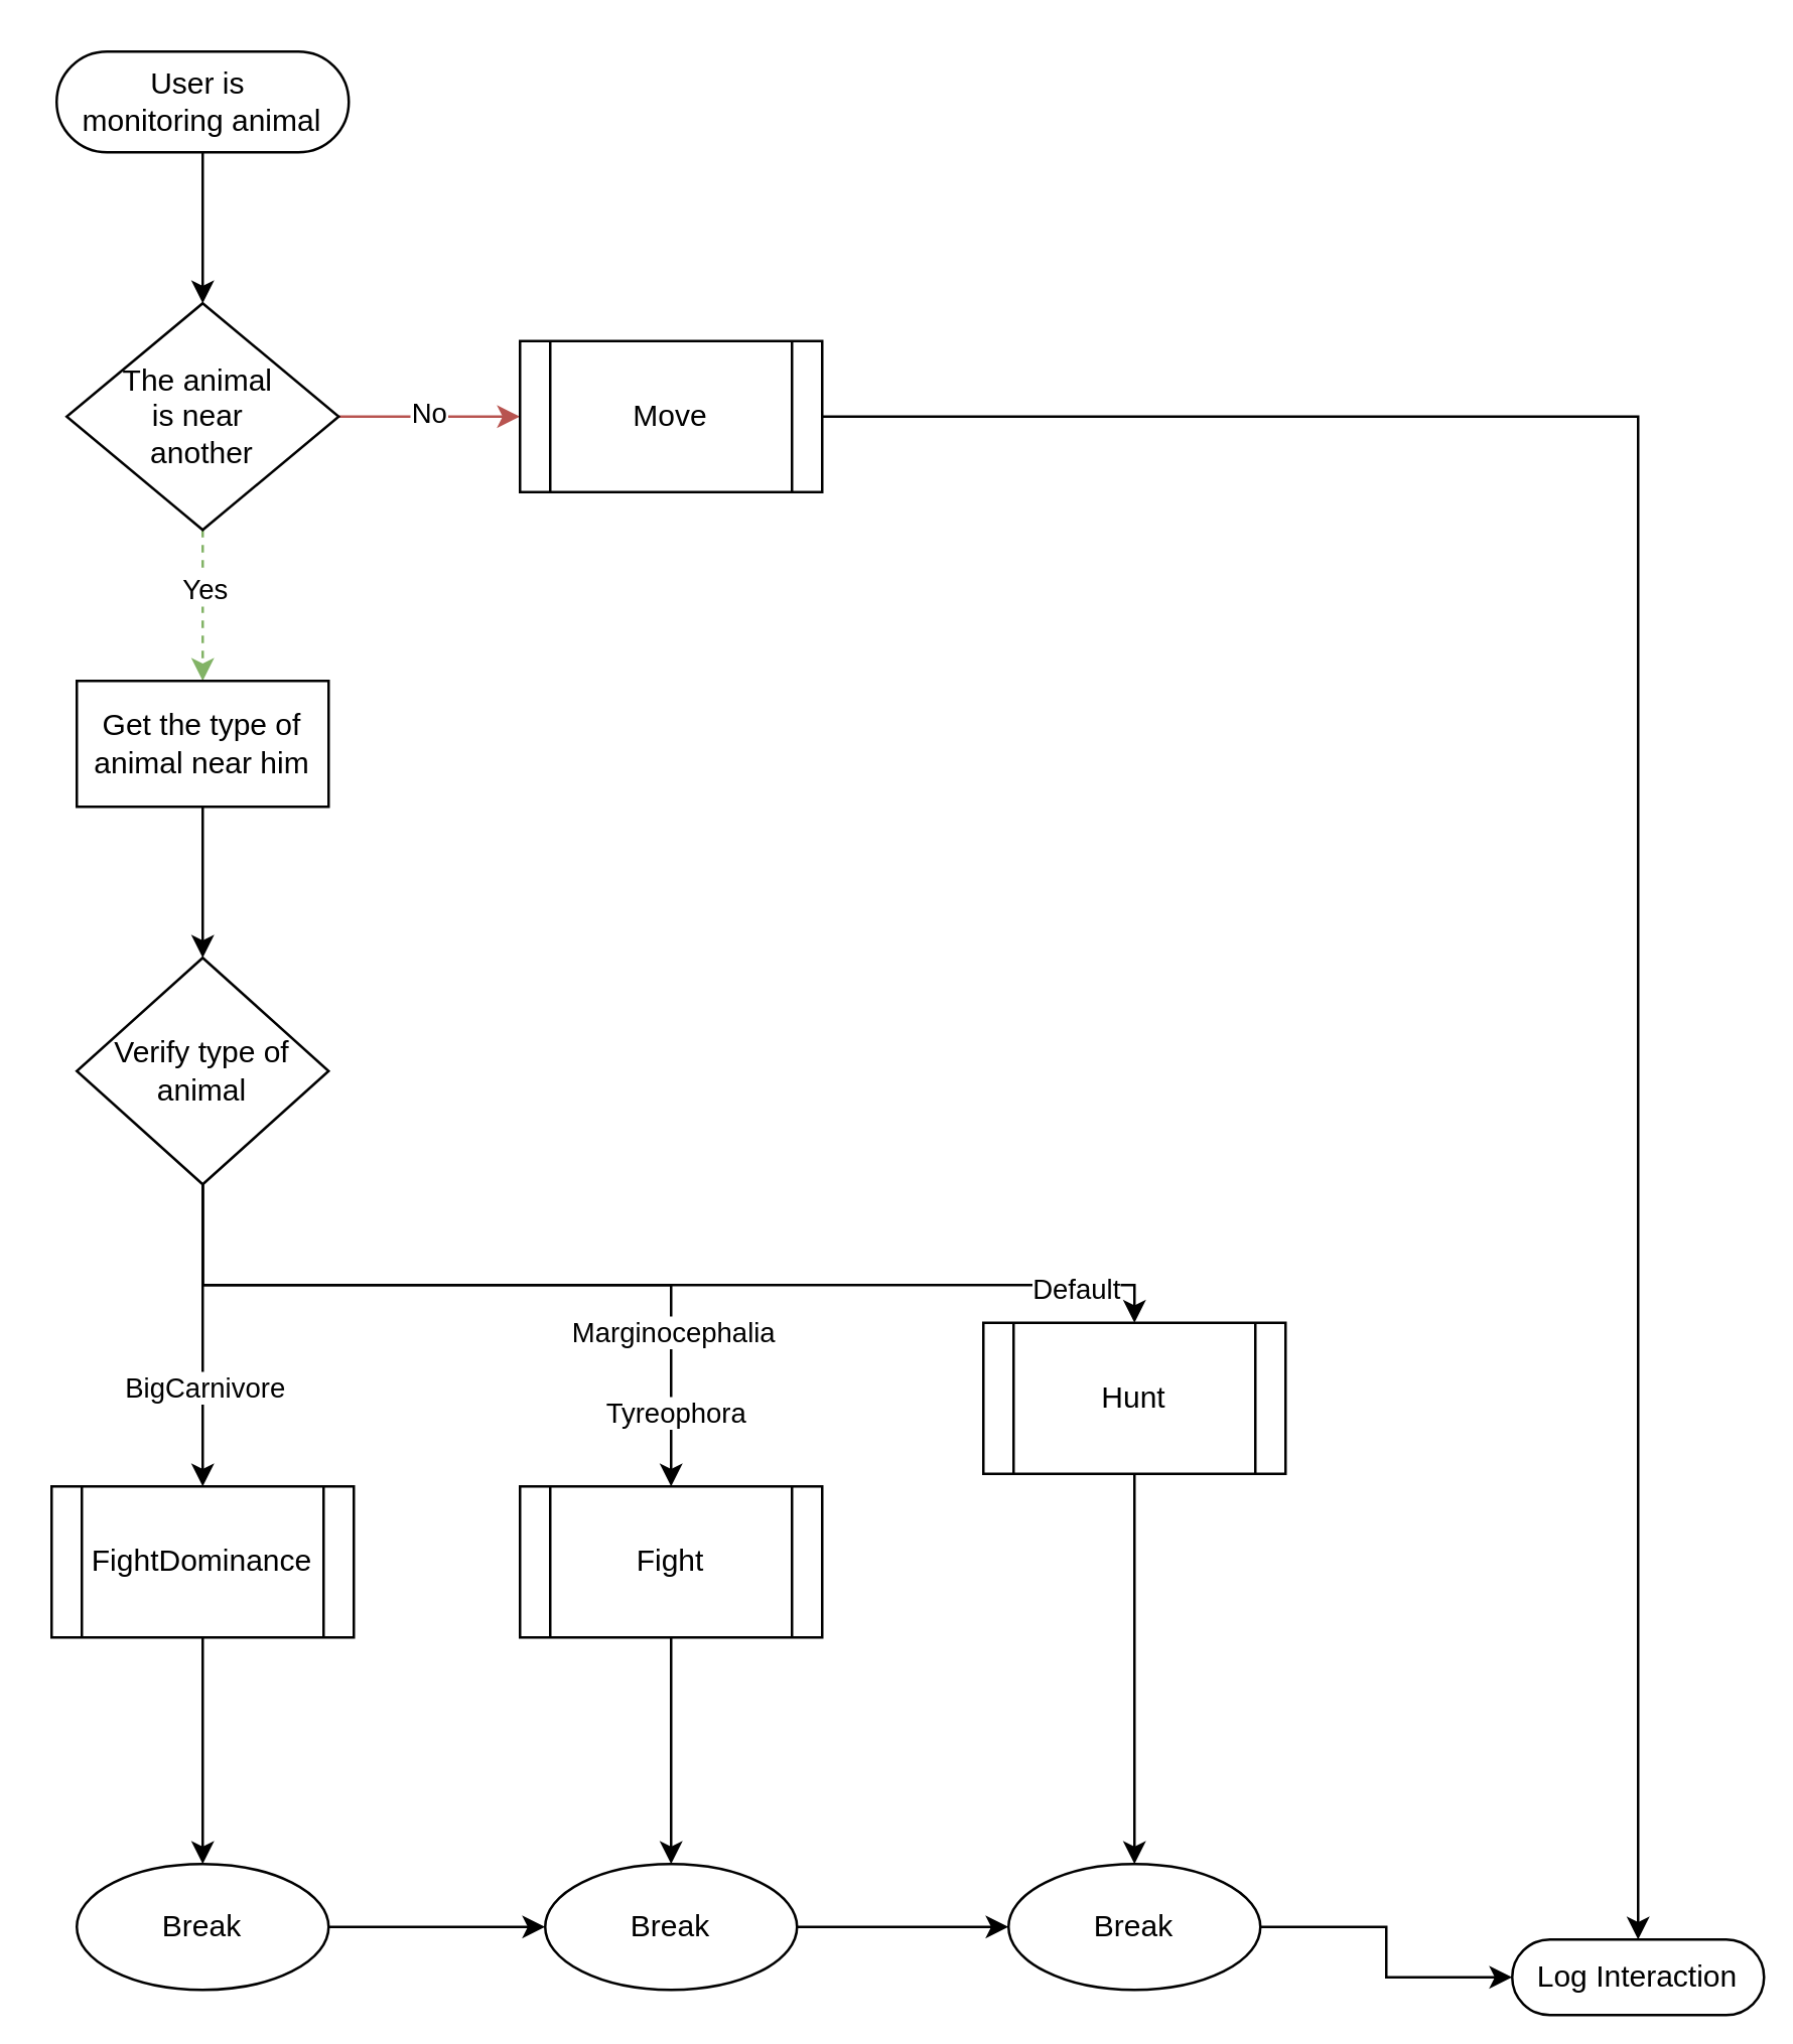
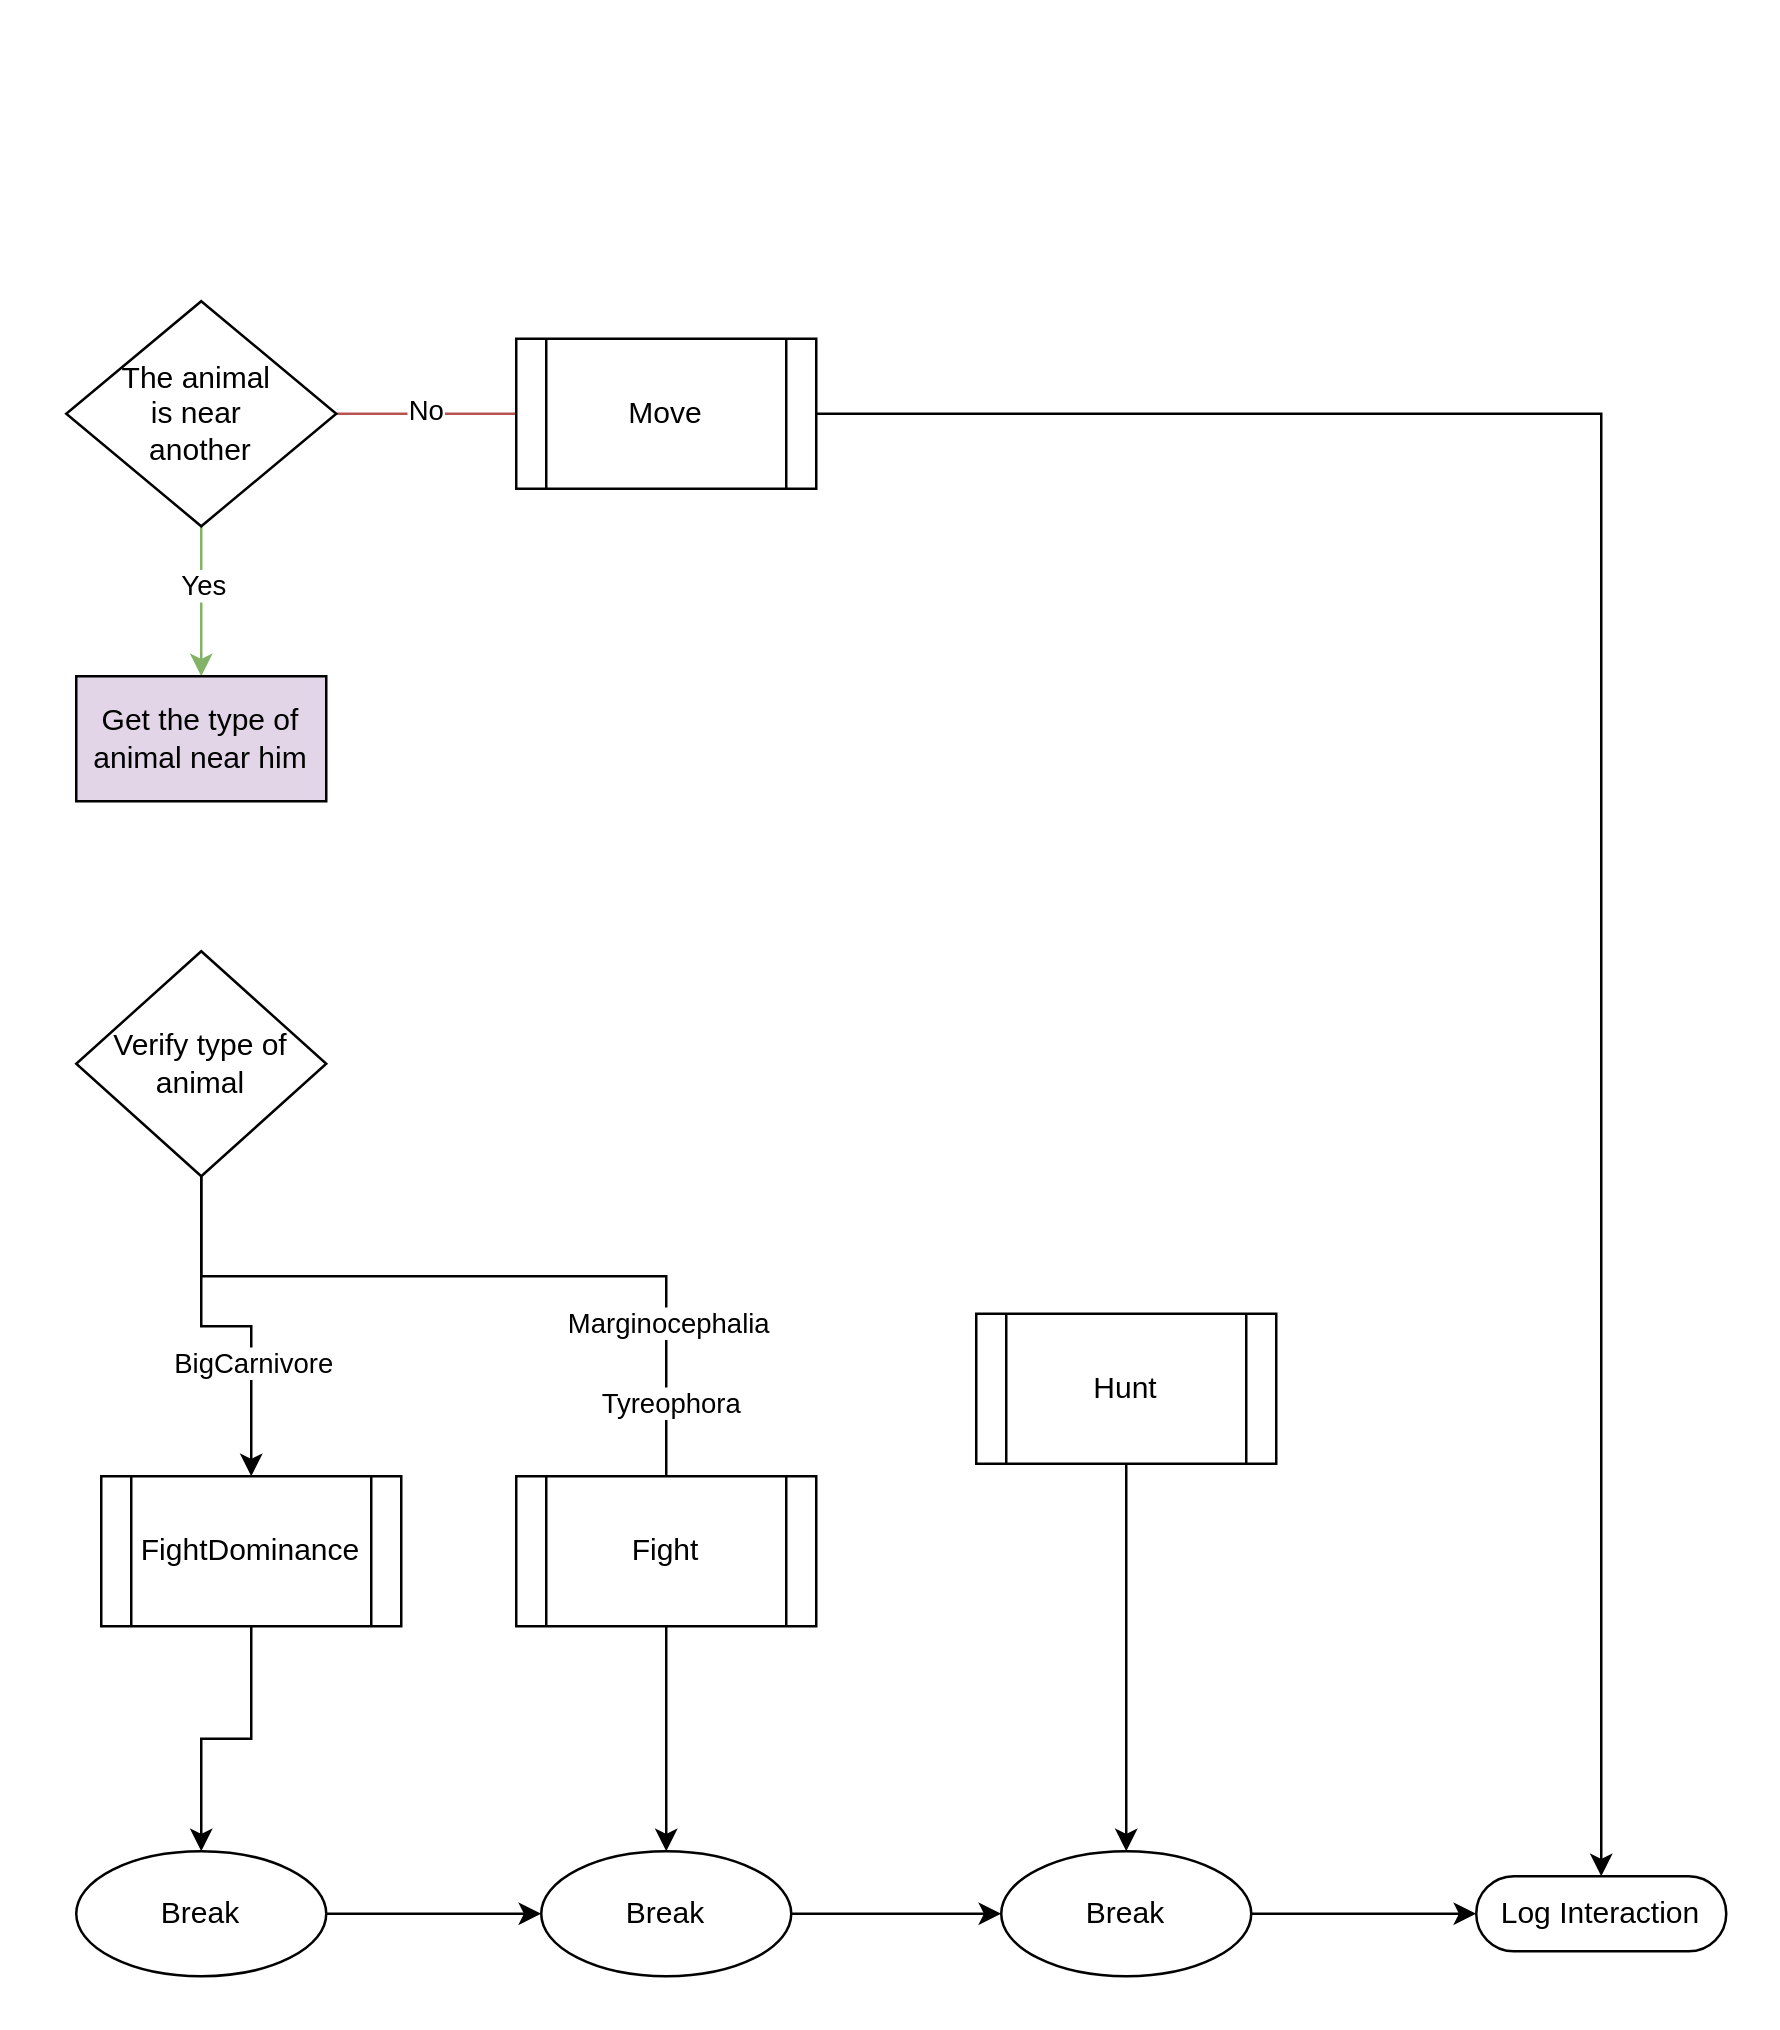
- <mxCell id="4" value="&lt;div&gt;User is&amp;nbsp;&lt;/div&gt;&lt;div&gt;monitoring animal&lt;/div&gt;" style="html=1;dashed=0;whiteSpace=wrap;shape=mxgraph.dfd.start" parent="1" vertex="1"><mxGeometry x="22" y="20" width="116" height="40" as="geometry" /></mxCell>
- <mxCell id="3" style="edgeStyle=orthogonalEdgeStyle;rounded=0;orthogonalLoop=1;jettySize=auto;html=1;" parent="1" source="4" target="9" edge="1"><mxGeometry relative="1" as="geometry" /></mxCell>
- <mxCell id="5" style="edgeStyle=orthogonalEdgeStyle;rounded=0;orthogonalLoop=1;jettySize=auto;html=1;fillColor=#f8cecc;strokeColor=#b85450;" parent="1" source="9" target="21" edge="1"><mxGeometry relative="1" as="geometry"><mxPoint x="206" y="165" as="targetPoint" /></mxGeometry></mxCell>
+ <mxCell id="5" style="edgeStyle=orthogonalEdgeStyle;rounded=0;orthogonalLoop=1;jettySize=auto;html=1;fillColor=#f8cecc;strokeColor=#b85450;endArrow=none;" parent="1" source="9" target="21" edge="1"><mxGeometry relative="1" as="geometry"><mxPoint x="206" y="165" as="targetPoint" /></mxGeometry></mxCell>
- <mxCell id="7" style="edgeStyle=orthogonalEdgeStyle;rounded=0;orthogonalLoop=1;jettySize=auto;html=1;fillColor=#d5e8d4;strokeColor=#82b366;dashed=1;" parent="1" source="9" target="11" edge="1"><mxGeometry relative="1" as="geometry" /></mxCell>
+ <mxCell id="7" style="edgeStyle=orthogonalEdgeStyle;rounded=0;orthogonalLoop=1;jettySize=auto;html=1;fillColor=#d5e8d4;strokeColor=#82b366;" parent="1" source="9" target="11" edge="1"><mxGeometry relative="1" as="geometry" /></mxCell>
- <mxCell id="11" value="Get the type of animal near him" style="html=1;dashed=0;whiteSpace=wrap;" parent="1" vertex="1"><mxGeometry x="30" y="270" width="100" height="50" as="geometry" /></mxCell>
+ <mxCell id="11" value="Get the type of animal near him" style="html=1;dashed=0;whiteSpace=wrap;fillColor=#e1d5e7;" parent="1" vertex="1"><mxGeometry x="30" y="270" width="100" height="50" as="geometry" /></mxCell>
- <mxCell id="10" style="edgeStyle=orthogonalEdgeStyle;rounded=0;orthogonalLoop=1;jettySize=auto;html=1;" parent="1" source="11" target="19" edge="1"><mxGeometry relative="1" as="geometry" /></mxCell>
- <mxCell id="17" style="edgeStyle=orthogonalEdgeStyle;rounded=0;orthogonalLoop=1;jettySize=auto;html=1;" edge="1" parent="1" source="19" target="25"><mxGeometry relative="1" as="geometry"><Array as="points"><mxPoint x="80" y="510" /><mxPoint x="450" y="510" /></Array></mxGeometry></mxCell>
- <mxCell id="18" value="Default" style="edgeLabel;html=1;align=center;verticalAlign=middle;resizable=0;points=[];" vertex="1" connectable="0" parent="17"><mxGeometry x="0.815" y="-1" relative="1" as="geometry"><mxPoint as="offset" /></mxGeometry></mxCell>
- <mxCell id="14" style="edgeStyle=orthogonalEdgeStyle;rounded=0;orthogonalLoop=1;jettySize=auto;html=1;" edge="1" parent="1" source="19" target="27"><mxGeometry relative="1" as="geometry"><Array as="points"><mxPoint x="80" y="510" /><mxPoint x="266" y="510" /></Array></mxGeometry></mxCell>
+ <mxCell id="14" style="edgeStyle=orthogonalEdgeStyle;rounded=0;orthogonalLoop=1;jettySize=auto;html=1;endArrow=none;" edge="1" parent="1" source="19" target="27"><mxGeometry relative="1" as="geometry"><Array as="points"><mxPoint x="80" y="510" /><mxPoint x="266" y="510" /></Array></mxGeometry></mxCell>
- <mxCell id="23" value="FightDominance" style="shape=process;whiteSpace=wrap;html=1;backgroundOutline=1;" vertex="1" parent="1"><mxGeometry x="20" y="590" width="120" height="60" as="geometry" /></mxCell>
+ <mxCell id="23" value="FightDominance" style="shape=process;whiteSpace=wrap;html=1;backgroundOutline=1;" vertex="1" parent="1"><mxGeometry x="40" y="590" width="120" height="60" as="geometry" /></mxCell>
- <mxCell id="34" value="Log Interaction" style="html=1;dashed=0;whiteSpace=wrap;shape=mxgraph.dfd.start" vertex="1" parent="1"><mxGeometry x="600" y="770" width="100" height="30" as="geometry" /></mxCell>
+ <mxCell id="34" value="Log Interaction" style="html=1;dashed=0;whiteSpace=wrap;shape=mxgraph.dfd.start" vertex="1" parent="1"><mxGeometry x="590" y="750" width="100" height="30" as="geometry" /></mxCell>
